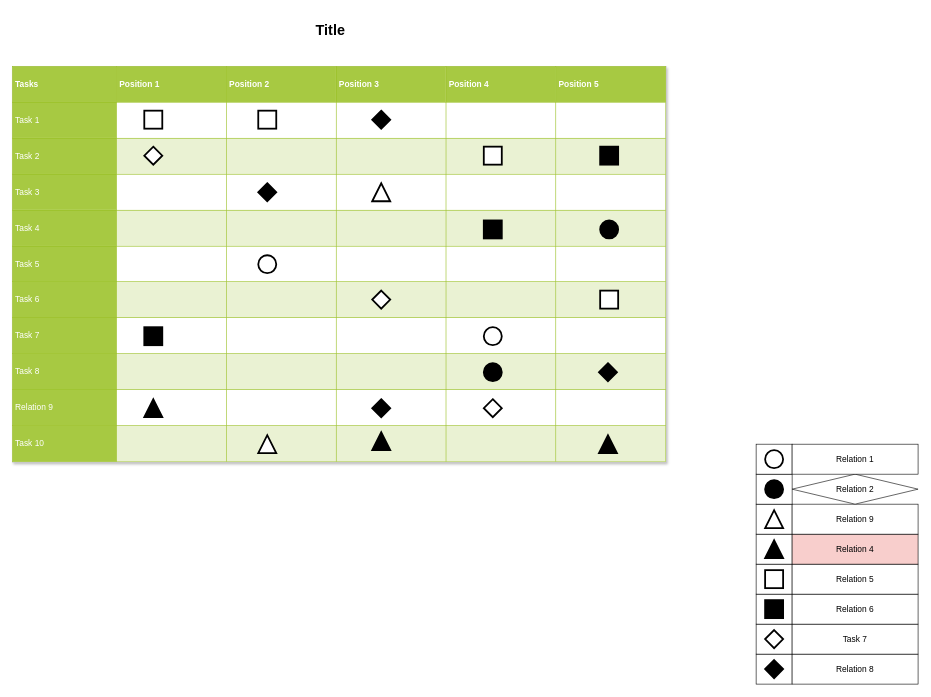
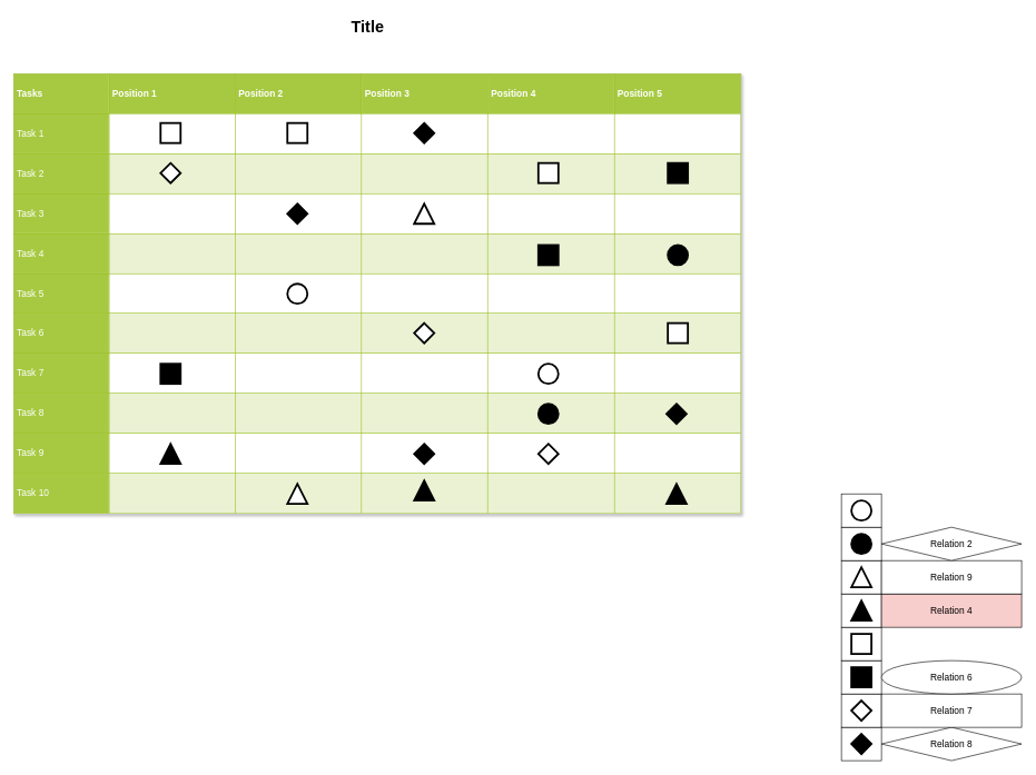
- <mxCell id="20" value="Title" style="text;strokeColor=none;fillColor=none;html=1;fontSize=24;fontStyle=1;verticalAlign=middle;align=center;rounded=0;shadow=1;" parent="1" vertex="1"><mxGeometry x="160" y="30" width="780" height="40" as="geometry" /></mxCell>
+ <mxCell id="20" value="Title" style="text;strokeColor=none;fillColor=none;html=1;fontSize=24;fontStyle=1;verticalAlign=middle;align=center;rounded=0;shadow=1;" parent="1" vertex="1"><mxGeometry x="160" y="20" width="780" height="40" as="geometry" /></mxCell>
- <mxCell id="19" value="&lt;table border=&quot;1&quot; width=&quot;100%&quot; cellpadding=&quot;4&quot; style=&quot;width: 100% ; height: 100% ; border-collapse: collapse&quot;&gt;&lt;tbody&gt;&lt;tr style=&quot;background-color: #a7c942 ; color: #ffffff ; border: 1px solid #98bf21&quot;&gt;&lt;th&gt;Tasks&lt;/th&gt;&lt;th&gt;Position 1&lt;/th&gt;&lt;th&gt;Position 2&lt;/th&gt;&lt;th&gt;Position 3&lt;/th&gt;&lt;th&gt;Position 4&lt;/th&gt;&lt;th&gt;Position 5&lt;/th&gt;&lt;/tr&gt;&lt;tr style=&quot;border: 1px solid #98bf21&quot;&gt;&lt;td style=&quot;background-color: #a7c942 ; color: #ffffff ; border: 1px solid #98bf21&quot;&gt;Task 1&lt;/td&gt;&lt;td&gt;&lt;/td&gt;&lt;td&gt;&lt;/td&gt;&lt;td&gt;&lt;br&gt;&lt;/td&gt;&lt;td&gt;&lt;br&gt;&lt;/td&gt;&lt;td&gt;&lt;br&gt;&lt;/td&gt;&lt;/tr&gt;&lt;tr style=&quot;background-color: #eaf2d3 ; border: 1px solid #98bf21&quot;&gt;&lt;td style=&quot;background-color: #a7c942 ; color: #ffffff ; border: 1px solid #98bf21&quot;&gt;Task 2&lt;/td&gt;&lt;td&gt;&lt;/td&gt;&lt;td&gt;&lt;/td&gt;&lt;td&gt;&lt;br&gt;&lt;/td&gt;&lt;td&gt;&lt;br&gt;&lt;/td&gt;&lt;td&gt;&lt;br&gt;&lt;/td&gt;&lt;/tr&gt;&lt;tr style=&quot;border: 1px solid #98bf21&quot;&gt;&lt;td style=&quot;background-color: #a7c942 ; color: #ffffff ; border: 1px solid #98bf21&quot;&gt;Task 3&lt;/td&gt;&lt;td&gt;&lt;/td&gt;&lt;td&gt;&lt;/td&gt;&lt;td&gt;&lt;br&gt;&lt;/td&gt;&lt;td&gt;&lt;br&gt;&lt;/td&gt;&lt;td&gt;&lt;br&gt;&lt;/td&gt;&lt;/tr&gt;&lt;tr style=&quot;background-color: #eaf2d3 ; border: 1px solid #98bf21&quot;&gt;&lt;td style=&quot;background-color: #a7c942 ; color: #ffffff ; border: 1px solid #98bf21&quot;&gt;Task 4&lt;/td&gt;&lt;td&gt;&lt;/td&gt;&lt;td&gt;&lt;/td&gt;&lt;td&gt;&lt;br&gt;&lt;/td&gt;&lt;td&gt;&lt;br&gt;&lt;/td&gt;&lt;td&gt;&lt;br&gt;&lt;/td&gt;&lt;/tr&gt;&lt;tr style=&quot;border: 1px solid #98bf21&quot;&gt;&lt;td style=&quot;background-color: #a7c942 ; color: #ffffff ; border: 1px solid #98bf21&quot;&gt;Task 5&lt;br&gt;&lt;/td&gt;&lt;td&gt;&lt;br&gt;&lt;/td&gt;&lt;td&gt;&lt;br&gt;&lt;/td&gt;&lt;td&gt;&lt;br&gt;&lt;/td&gt;&lt;td&gt;&lt;br&gt;&lt;/td&gt;&lt;td&gt;&lt;br&gt;&lt;/td&gt;&lt;/tr&gt;&lt;tr style=&quot;background-color: #eaf2d3 ; border: 1px solid #98bf21&quot;&gt;&lt;td style=&quot;background-color: #a7c942 ; color: #ffffff ; border: 1px solid #98bf21&quot;&gt;Task 6&lt;br&gt;&lt;/td&gt;&lt;td&gt;&lt;br&gt;&lt;/td&gt;&lt;td&gt;&lt;br&gt;&lt;/td&gt;&lt;td&gt;&lt;br&gt;&lt;/td&gt;&lt;td&gt;&lt;br&gt;&lt;/td&gt;&lt;td&gt;&lt;br&gt;&lt;/td&gt;&lt;/tr&gt;&lt;tr style=&quot;border: 1px solid #98bf21&quot;&gt;&lt;td style=&quot;background-color: #a7c942 ; color: #ffffff ; border: 1px solid #98bf21&quot;&gt;Task 7&lt;br&gt;&lt;/td&gt;&lt;td&gt;&lt;br&gt;&lt;/td&gt;&lt;td&gt;&lt;br&gt;&lt;/td&gt;&lt;td&gt;&lt;br&gt;&lt;/td&gt;&lt;td&gt;&lt;br&gt;&lt;/td&gt;&lt;td&gt;&lt;br&gt;&lt;/td&gt;&lt;/tr&gt;&lt;tr style=&quot;background-color: #eaf2d3 ; border: 1px solid #98bf21&quot;&gt;&lt;td style=&quot;background-color: #a7c942 ; color: #ffffff ; border: 1px solid #98bf21&quot;&gt;Task 8&lt;br&gt;&lt;/td&gt;&lt;td&gt;&lt;br&gt;&lt;/td&gt;&lt;td&gt;&lt;br&gt;&lt;/td&gt;&lt;td&gt;&lt;br&gt;&lt;/td&gt;&lt;td&gt;&lt;br&gt;&lt;/td&gt;&lt;td&gt;&lt;br&gt;&lt;/td&gt;&lt;/tr&gt;&lt;tr style=&quot;border: 1px solid #98bf21&quot;&gt;&lt;td style=&quot;background-color: #a7c942 ; color: #ffffff ; border: 1px solid #98bf21&quot;&gt;Relation 9&lt;br&gt;&lt;/td&gt;&lt;td&gt;&lt;br&gt;&lt;/td&gt;&lt;td&gt;&lt;br&gt;&lt;/td&gt;&lt;td&gt;&lt;br&gt;&lt;/td&gt;&lt;td&gt;&lt;br&gt;&lt;/td&gt;&lt;td&gt;&lt;br&gt;&lt;/td&gt;&lt;/tr&gt;&lt;tr style=&quot;background-color: #eaf2d3 ; border: 1px solid #98bf21&quot;&gt;&lt;td style=&quot;background-color: #a7c942 ; color: #ffffff ; border: 1px solid #98bf21&quot;&gt;Task 10&lt;br&gt;&lt;/td&gt;&lt;td&gt;&lt;br&gt;&lt;/td&gt;&lt;td&gt;&lt;br&gt;&lt;/td&gt;&lt;td&gt;&lt;br&gt;&lt;/td&gt;&lt;td&gt;&lt;br&gt;&lt;/td&gt;&lt;td&gt;&lt;br&gt;&lt;/td&gt;&lt;/tr&gt;&lt;/tbody&gt;&lt;/table&gt;" style="text;html=1;strokeColor=#c0c0c0;fillColor=#ffffff;overflow=fill;rounded=0;shadow=1;fontSize=14;fontColor=#000000;" parent="1" vertex="1"><mxGeometry x="20" y="110" width="1090" height="660" as="geometry" /></mxCell>
+ <mxCell id="19" value="&lt;table border=&quot;1&quot; width=&quot;100%&quot; cellpadding=&quot;4&quot; style=&quot;width: 100% ; height: 100% ; border-collapse: collapse&quot;&gt;&lt;tbody&gt;&lt;tr style=&quot;background-color: #a7c942 ; color: #ffffff ; border: 1px solid #98bf21&quot;&gt;&lt;th&gt;Tasks&lt;/th&gt;&lt;th&gt;Position 1&lt;/th&gt;&lt;th&gt;Position 2&lt;/th&gt;&lt;th&gt;Position 3&lt;/th&gt;&lt;th&gt;Position 4&lt;/th&gt;&lt;th&gt;Position 5&lt;/th&gt;&lt;/tr&gt;&lt;tr style=&quot;border: 1px solid #98bf21&quot;&gt;&lt;td style=&quot;background-color: #a7c942 ; color: #ffffff ; border: 1px solid #98bf21&quot;&gt;Task 1&lt;/td&gt;&lt;td&gt;&lt;/td&gt;&lt;td&gt;&lt;/td&gt;&lt;td&gt;&lt;br&gt;&lt;/td&gt;&lt;td&gt;&lt;br&gt;&lt;/td&gt;&lt;td&gt;&lt;br&gt;&lt;/td&gt;&lt;/tr&gt;&lt;tr style=&quot;background-color: #eaf2d3 ; border: 1px solid #98bf21&quot;&gt;&lt;td style=&quot;background-color: #a7c942 ; color: #ffffff ; border: 1px solid #98bf21&quot;&gt;Task 2&lt;/td&gt;&lt;td&gt;&lt;/td&gt;&lt;td&gt;&lt;/td&gt;&lt;td&gt;&lt;br&gt;&lt;/td&gt;&lt;td&gt;&lt;br&gt;&lt;/td&gt;&lt;td&gt;&lt;br&gt;&lt;/td&gt;&lt;/tr&gt;&lt;tr style=&quot;border: 1px solid #98bf21&quot;&gt;&lt;td style=&quot;background-color: #a7c942 ; color: #ffffff ; border: 1px solid #98bf21&quot;&gt;Task 3&lt;/td&gt;&lt;td&gt;&lt;/td&gt;&lt;td&gt;&lt;/td&gt;&lt;td&gt;&lt;br&gt;&lt;/td&gt;&lt;td&gt;&lt;br&gt;&lt;/td&gt;&lt;td&gt;&lt;br&gt;&lt;/td&gt;&lt;/tr&gt;&lt;tr style=&quot;background-color: #eaf2d3 ; border: 1px solid #98bf21&quot;&gt;&lt;td style=&quot;background-color: #a7c942 ; color: #ffffff ; border: 1px solid #98bf21&quot;&gt;Task 4&lt;/td&gt;&lt;td&gt;&lt;/td&gt;&lt;td&gt;&lt;/td&gt;&lt;td&gt;&lt;br&gt;&lt;/td&gt;&lt;td&gt;&lt;br&gt;&lt;/td&gt;&lt;td&gt;&lt;br&gt;&lt;/td&gt;&lt;/tr&gt;&lt;tr style=&quot;border: 1px solid #98bf21&quot;&gt;&lt;td style=&quot;background-color: #a7c942 ; color: #ffffff ; border: 1px solid #98bf21&quot;&gt;Task 5&lt;br&gt;&lt;/td&gt;&lt;td&gt;&lt;br&gt;&lt;/td&gt;&lt;td&gt;&lt;br&gt;&lt;/td&gt;&lt;td&gt;&lt;br&gt;&lt;/td&gt;&lt;td&gt;&lt;br&gt;&lt;/td&gt;&lt;td&gt;&lt;br&gt;&lt;/td&gt;&lt;/tr&gt;&lt;tr style=&quot;background-color: #eaf2d3 ; border: 1px solid #98bf21&quot;&gt;&lt;td style=&quot;background-color: #a7c942 ; color: #ffffff ; border: 1px solid #98bf21&quot;&gt;Task 6&lt;br&gt;&lt;/td&gt;&lt;td&gt;&lt;br&gt;&lt;/td&gt;&lt;td&gt;&lt;br&gt;&lt;/td&gt;&lt;td&gt;&lt;br&gt;&lt;/td&gt;&lt;td&gt;&lt;br&gt;&lt;/td&gt;&lt;td&gt;&lt;br&gt;&lt;/td&gt;&lt;/tr&gt;&lt;tr style=&quot;border: 1px solid #98bf21&quot;&gt;&lt;td style=&quot;background-color: #a7c942 ; color: #ffffff ; border: 1px solid #98bf21&quot;&gt;Task 7&lt;br&gt;&lt;/td&gt;&lt;td&gt;&lt;br&gt;&lt;/td&gt;&lt;td&gt;&lt;br&gt;&lt;/td&gt;&lt;td&gt;&lt;br&gt;&lt;/td&gt;&lt;td&gt;&lt;br&gt;&lt;/td&gt;&lt;td&gt;&lt;br&gt;&lt;/td&gt;&lt;/tr&gt;&lt;tr style=&quot;background-color: #eaf2d3 ; border: 1px solid #98bf21&quot;&gt;&lt;td style=&quot;background-color: #a7c942 ; color: #ffffff ; border: 1px solid #98bf21&quot;&gt;Task 8&lt;br&gt;&lt;/td&gt;&lt;td&gt;&lt;br&gt;&lt;/td&gt;&lt;td&gt;&lt;br&gt;&lt;/td&gt;&lt;td&gt;&lt;br&gt;&lt;/td&gt;&lt;td&gt;&lt;br&gt;&lt;/td&gt;&lt;td&gt;&lt;br&gt;&lt;/td&gt;&lt;/tr&gt;&lt;tr style=&quot;border: 1px solid #98bf21&quot;&gt;&lt;td style=&quot;background-color: #a7c942 ; color: #ffffff ; border: 1px solid #98bf21&quot;&gt;Task 9&lt;br&gt;&lt;/td&gt;&lt;td&gt;&lt;br&gt;&lt;/td&gt;&lt;td&gt;&lt;br&gt;&lt;/td&gt;&lt;td&gt;&lt;br&gt;&lt;/td&gt;&lt;td&gt;&lt;br&gt;&lt;/td&gt;&lt;td&gt;&lt;br&gt;&lt;/td&gt;&lt;/tr&gt;&lt;tr style=&quot;background-color: #eaf2d3 ; border: 1px solid #98bf21&quot;&gt;&lt;td style=&quot;background-color: #a7c942 ; color: #ffffff ; border: 1px solid #98bf21&quot;&gt;Task 10&lt;br&gt;&lt;/td&gt;&lt;td&gt;&lt;br&gt;&lt;/td&gt;&lt;td&gt;&lt;br&gt;&lt;/td&gt;&lt;td&gt;&lt;br&gt;&lt;/td&gt;&lt;td&gt;&lt;br&gt;&lt;/td&gt;&lt;td&gt;&lt;br&gt;&lt;/td&gt;&lt;/tr&gt;&lt;/tbody&gt;&lt;/table&gt;" style="text;html=1;strokeColor=#c0c0c0;fillColor=#ffffff;overflow=fill;rounded=0;shadow=1;fontSize=14;fontColor=#000000;" parent="1" vertex="1"><mxGeometry x="20" y="110" width="1090" height="660" as="geometry" /></mxCell>
- <mxCell id="18" value="Relation 1" style="whiteSpace=wrap;html=1;rounded=0;shadow=0;strokeWidth=1;fontSize=14" parent="1" vertex="1"><mxGeometry x="1320" y="740" width="210" height="50" as="geometry" /></mxCell>
- <mxCell id="10" value="Relation 5" style="whiteSpace=wrap;html=1;rounded=0;shadow=0;strokeWidth=1;fontSize=14" parent="1" vertex="1"><mxGeometry x="1320" y="940" width="210" height="50" as="geometry" /></mxCell>
- <mxCell id="8" value="Relation 6" style="whiteSpace=wrap;html=1;rounded=0;shadow=0;strokeWidth=1;fontSize=14" parent="1" vertex="1"><mxGeometry x="1320" y="990" width="210" height="50" as="geometry" /></mxCell>
+ <mxCell id="8" value="Relation 6" style="ellipse;whiteSpace=wrap;html=1;shadow=0;strokeWidth=1;fontSize=14;" parent="1" vertex="1"><mxGeometry x="1320" y="990" width="210" height="50" as="geometry" /></mxCell>
- <mxCell id="6" value="Task 7" style="whiteSpace=wrap;html=1;rounded=0;shadow=0;strokeWidth=1;fontSize=14" parent="1" vertex="1"><mxGeometry x="1320" y="1040" width="210" height="50" as="geometry" /></mxCell>
+ <mxCell id="6" value="Relation 7" style="whiteSpace=wrap;html=1;rounded=0;shadow=0;strokeWidth=1;fontSize=14" parent="1" vertex="1"><mxGeometry x="1320" y="1040" width="210" height="50" as="geometry" /></mxCell>
- <mxCell id="3" value="Relation 8" style="whiteSpace=wrap;html=1;rounded=0;shadow=0;strokeWidth=1;fontSize=14" parent="1" vertex="1"><mxGeometry x="1320" y="1090" width="210" height="50" as="geometry" /></mxCell>
+ <mxCell id="3" value="Relation 8" style="rhombus;whiteSpace=wrap;html=1;shadow=0;strokeWidth=1;fontSize=14;" parent="1" vertex="1"><mxGeometry x="1320" y="1090" width="210" height="50" as="geometry" /></mxCell>
